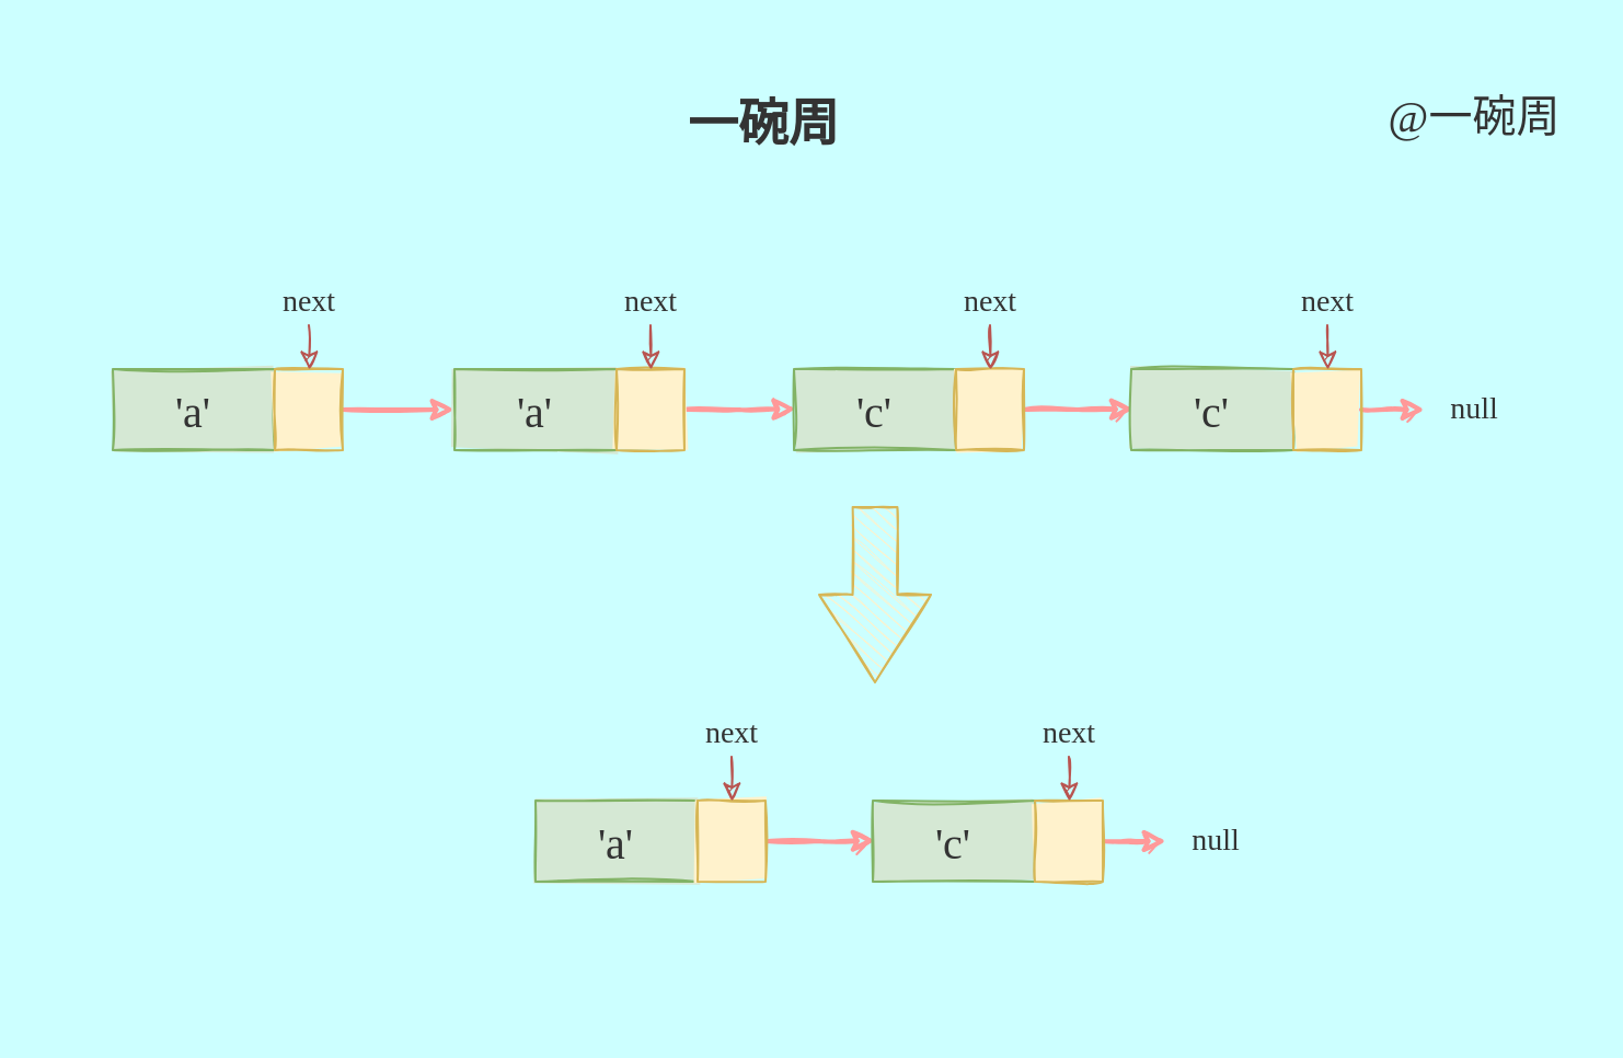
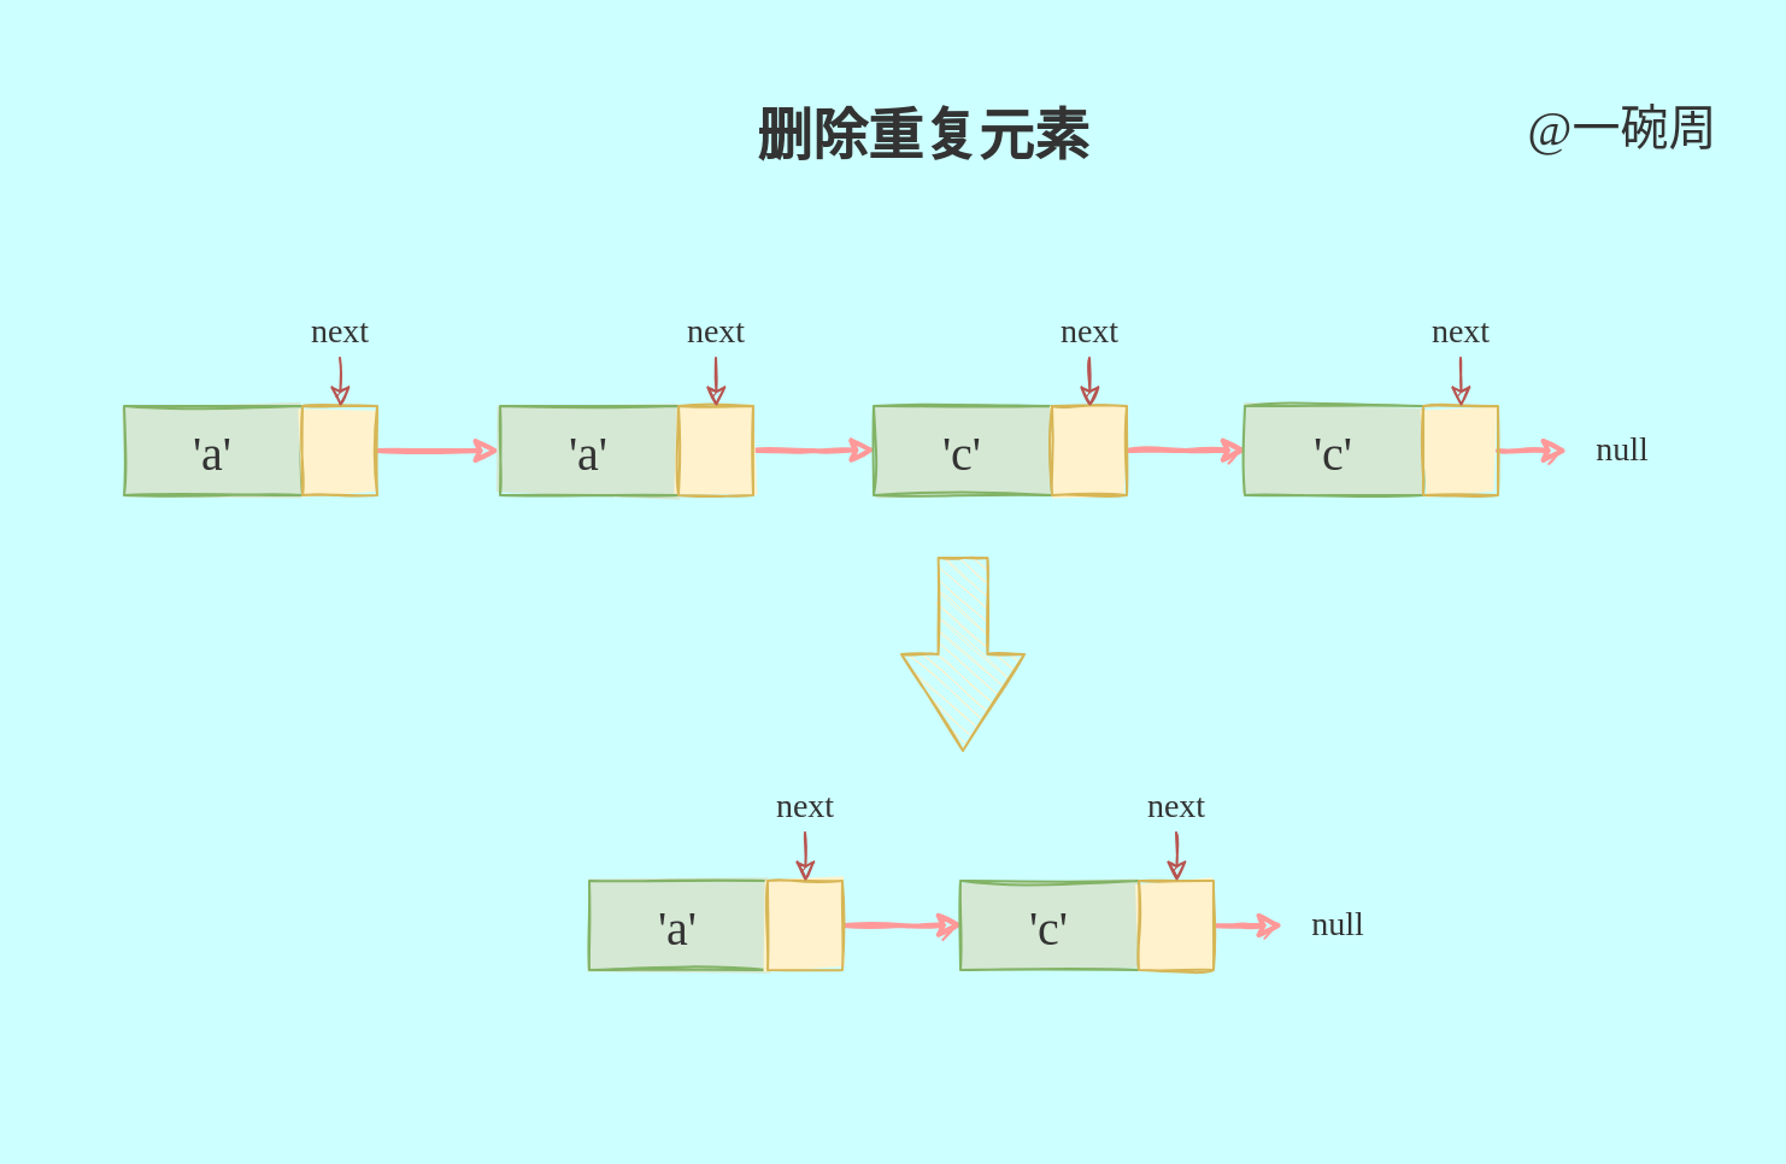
- <mxCell id="25" value="&lt;h1&gt;&lt;font style=&quot;font-size: 23px&quot;&gt;一碗周&lt;/font&gt;&lt;/h1&gt;" style="text;html=1;strokeColor=none;fillColor=none;spacing=5;spacingTop=-47;whiteSpace=wrap;overflow=hidden;rounded=0;sketch=1;fillStyle=solid;fontFamily=Comic Sans MS;fontSize=20;fontColor=#333333;" vertex="1" parent="1"><mxGeometry x="309" y="30" width="172" height="39" as="geometry" /></mxCell>
+ <mxCell id="25" value="&lt;h1&gt;&lt;font style=&quot;font-size: 23px&quot;&gt;删除重复元素&lt;/font&gt;&lt;/h1&gt;" style="text;html=1;strokeColor=none;fillColor=none;spacing=5;spacingTop=-47;whiteSpace=wrap;overflow=hidden;rounded=0;sketch=1;fillStyle=solid;fontFamily=Comic Sans MS;fontSize=20;fontColor=#333333;" vertex="1" parent="1"><mxGeometry x="309" y="30" width="172" height="39" as="geometry" /></mxCell>
